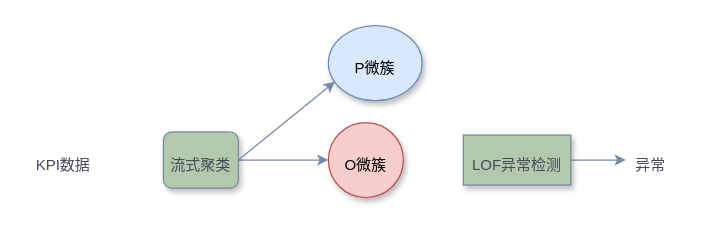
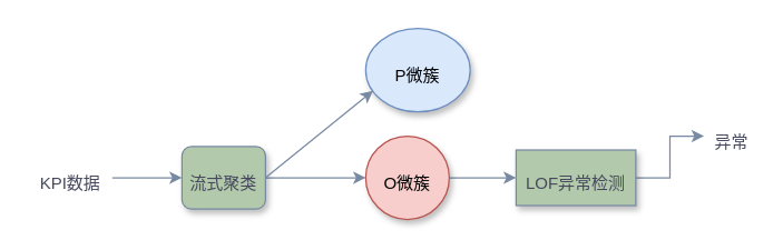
+ <mxCell id="2" style="edgeStyle=orthogonalEdgeStyle;rounded=0;hachureGap=4;orthogonalLoop=1;jettySize=auto;html=1;strokeColor=#788AA3;fontFamily=Architects Daughter;fontSource=https%3A%2F%2Ffonts.googleapis.com%2Fcss%3Ffamily%3DArchitects%2BDaughter;fontSize=16;fontColor=#46495D;fillColor=#B2C9AB;" edge="1" parent="1" source="8" target="6"><mxGeometry relative="1" as="geometry"><mxPoint x="130" y="150" as="sourcePoint" /></mxGeometry></mxCell>
+ <mxCell id="3" style="edgeStyle=orthogonalEdgeStyle;rounded=0;hachureGap=4;orthogonalLoop=1;jettySize=auto;html=1;exitX=1;exitY=0.5;exitDx=0;exitDy=0;entryX=0;entryY=0.5;entryDx=0;entryDy=0;strokeColor=#788AA3;fontFamily=Architects Daughter;fontSource=https%3A%2F%2Ffonts.googleapis.com%2Fcss%3Ffamily%3DArchitects%2BDaughter;fontSize=16;fontColor=#46495D;fillColor=#B2C9AB;" edge="1" parent="1" source="4" target="10"><mxGeometry relative="1" as="geometry" /></mxCell>
- <mxCell id="7" value="&lt;font style=&quot;font-size: 12px;&quot;&gt;异常&lt;/font&gt;" style="text;html=1;strokeColor=none;fillColor=none;align=center;verticalAlign=middle;whiteSpace=wrap;rounded=0;fontSize=20;fontFamily=Architects Daughter;fontColor=#46495D;shadow=1;" vertex="1" parent="1"><mxGeometry x="500" y="112.5" width="40" height="30" as="geometry" /></mxCell>
+ <mxCell id="7" value="&lt;font style=&quot;font-size: 12px;&quot;&gt;异常&lt;/font&gt;" style="text;html=1;strokeColor=none;fillColor=none;align=center;verticalAlign=middle;whiteSpace=wrap;rounded=0;fontSize=20;fontFamily=Architects Daughter;fontColor=#46495D;shadow=1;" vertex="1" parent="1"><mxGeometry x="505" y="82.5" width="40" height="30" as="geometry" /></mxCell>
